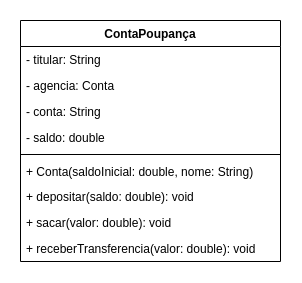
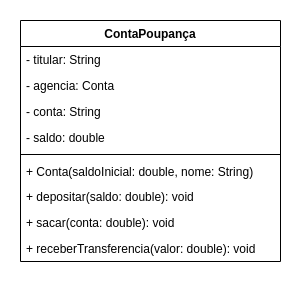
- <mxCell id="10" value="+ sacar(valor: double): void" style="text;strokeColor=none;fillColor=none;align=left;verticalAlign=top;spacingLeft=4;spacingRight=4;overflow=hidden;rotatable=0;points=[[0,0.5],[1,0.5]];portConstraint=eastwest;" vertex="1" parent="2"><mxGeometry y="189" width="260" height="26" as="geometry" /></mxCell>
+ <mxCell id="10" value="+ sacar(conta: double): void" style="text;strokeColor=none;fillColor=none;align=left;verticalAlign=top;spacingLeft=4;spacingRight=4;overflow=hidden;rotatable=0;points=[[0,0.5],[1,0.5]];portConstraint=eastwest;" vertex="1" parent="2"><mxGeometry y="189" width="260" height="26" as="geometry" /></mxCell>
